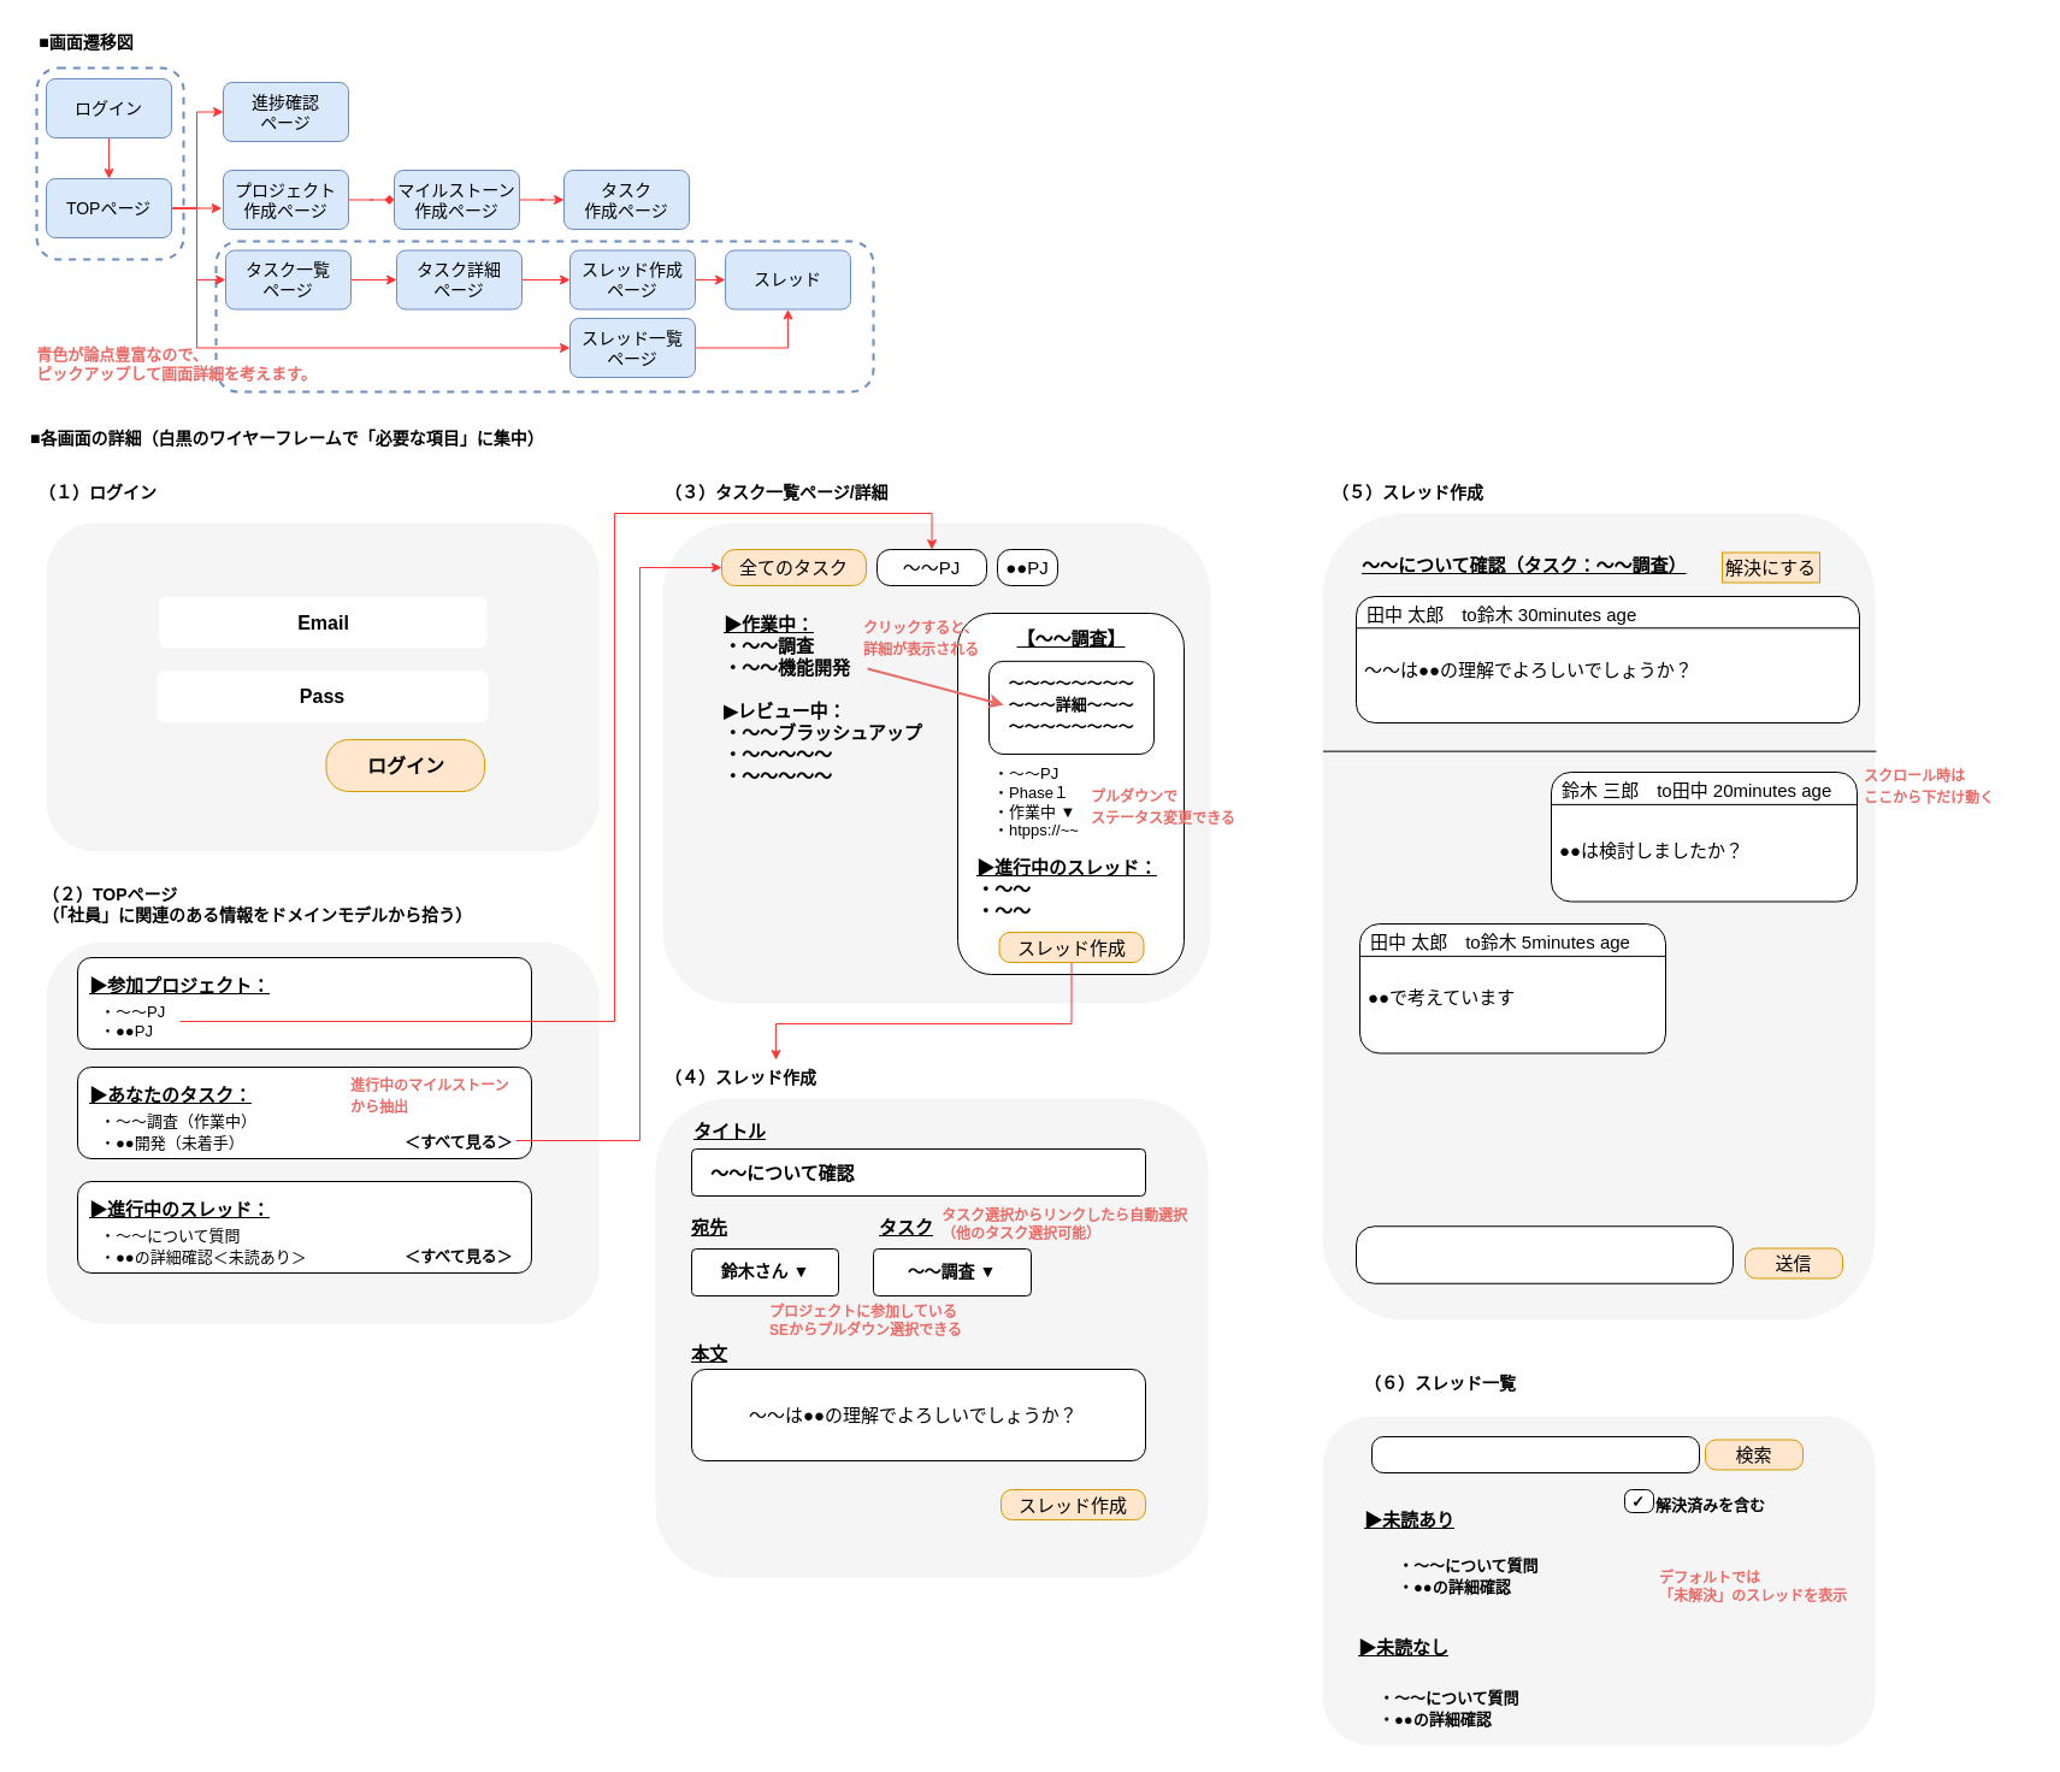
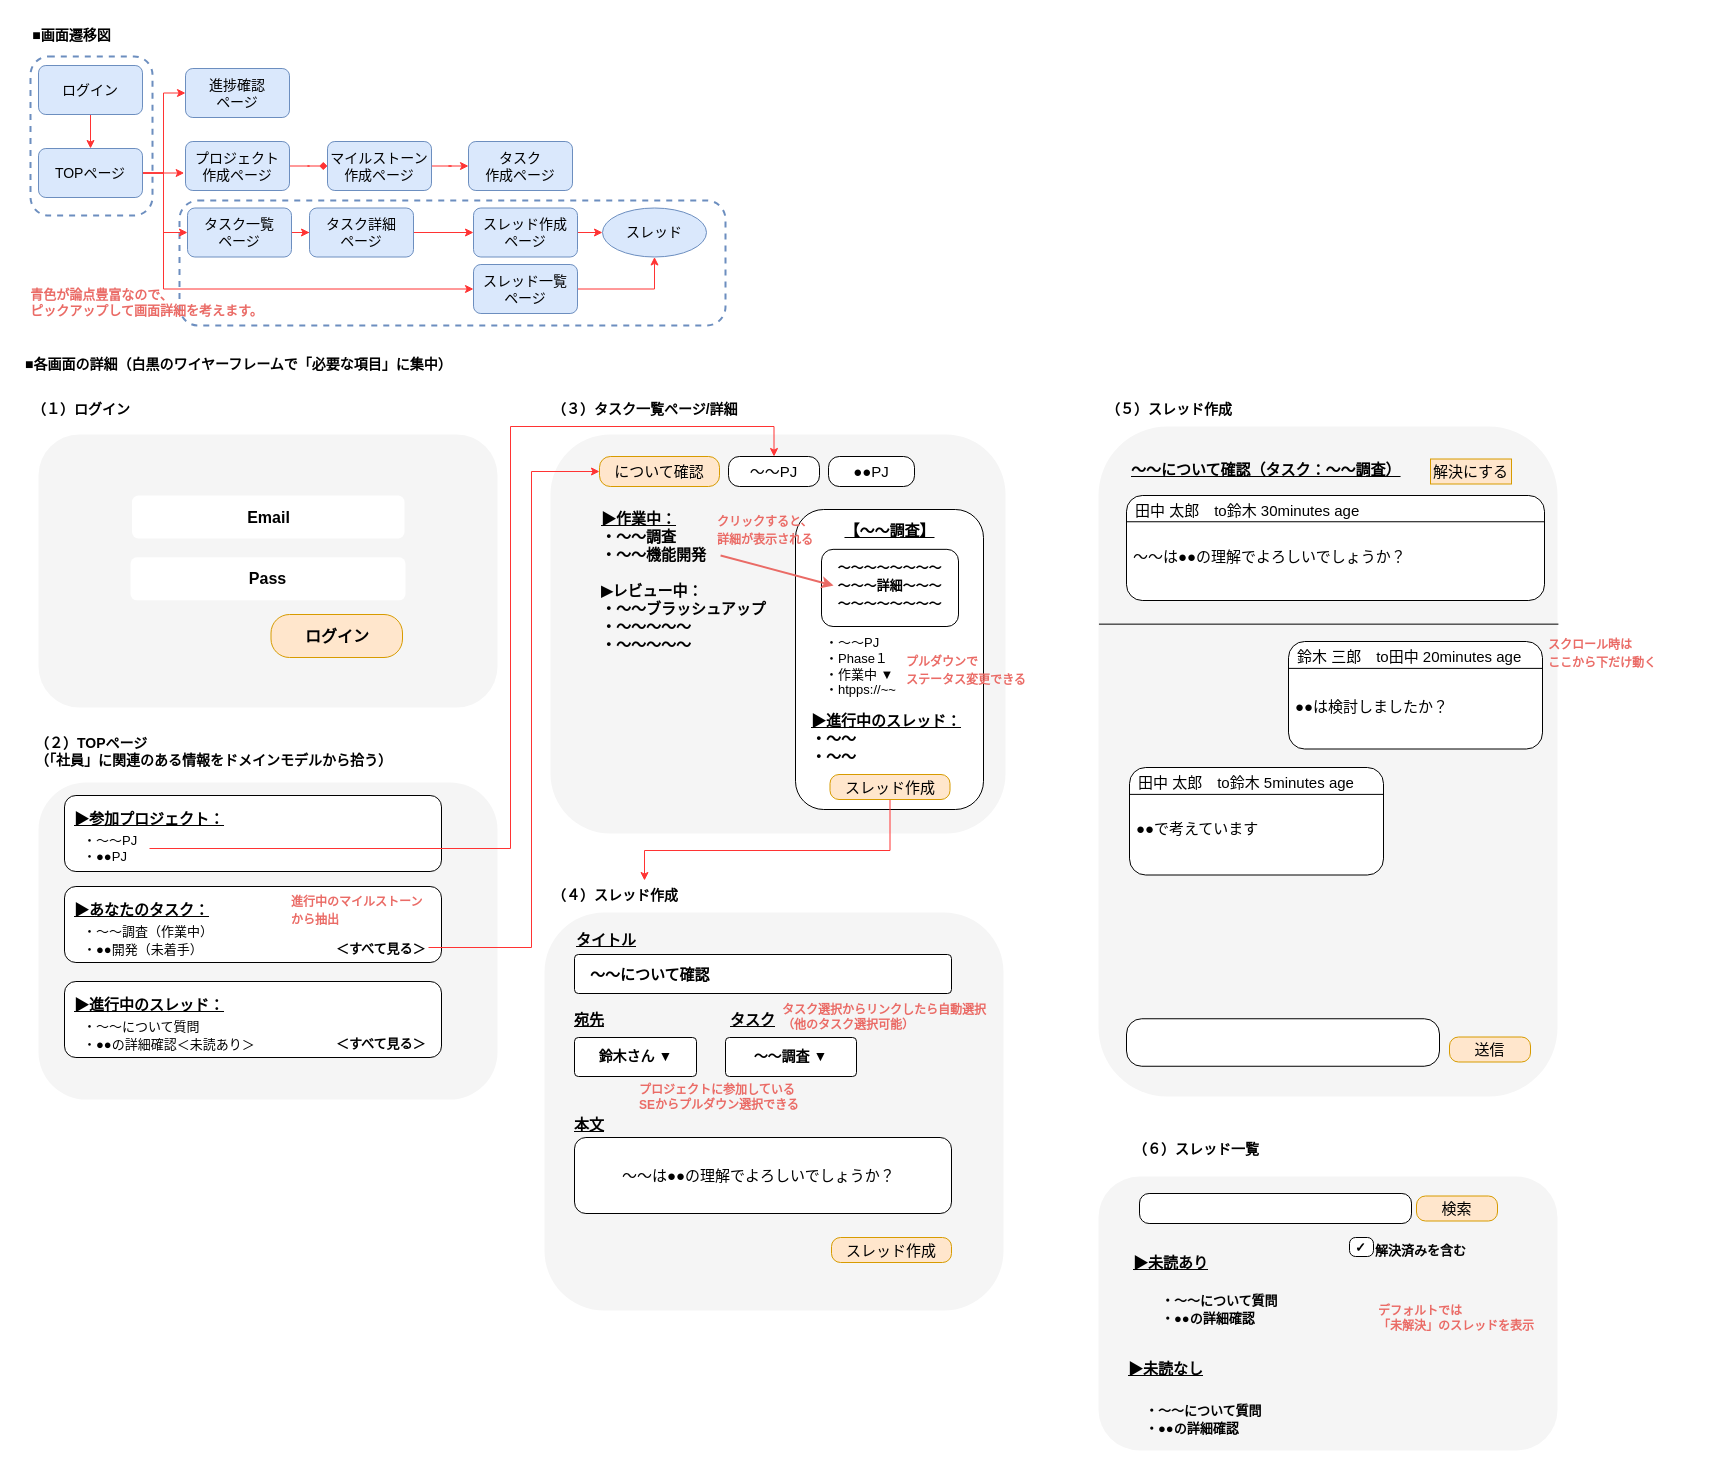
- <mxCell id="20" value="&lt;font style=&quot;font-size: 14px;&quot;&gt;タスク詳細&lt;br&gt;ページ&lt;br&gt;&lt;/font&gt;" style="rounded=1;whiteSpace=wrap;html=1;fillColor=#dae8fc;strokeColor=#6c8ebf;" vertex="1" parent="1"><mxGeometry x="329" y="207.5" width="104" height="49" as="geometry" /></mxCell>
+ <mxCell id="20" value="&lt;font style=&quot;font-size: 14px;&quot;&gt;タスク詳細&lt;br&gt;ページ&lt;br&gt;&lt;/font&gt;" style="rounded=1;whiteSpace=wrap;html=1;fillColor=#dae8fc;strokeColor=#6c8ebf;" vertex="1" parent="1"><mxGeometry x="309" y="207.5" width="104" height="49" as="geometry" /></mxCell>
- <mxCell id="23" value="&lt;font style=&quot;font-size: 14px;&quot;&gt;スレッド&lt;br&gt;&lt;/font&gt;" style="rounded=1;whiteSpace=wrap;html=1;fillColor=#dae8fc;strokeColor=#6c8ebf;" vertex="1" parent="1"><mxGeometry x="602" y="207.5" width="104" height="49" as="geometry" /></mxCell>
+ <mxCell id="23" value="&lt;font style=&quot;font-size: 14px;&quot;&gt;スレッド&lt;br&gt;&lt;/font&gt;" style="ellipse;whiteSpace=wrap;html=1;fillColor=#dae8fc;strokeColor=#6c8ebf;" vertex="1" parent="1"><mxGeometry x="602" y="207.5" width="104" height="49" as="geometry" /></mxCell>
- <mxCell id="49" value="&lt;font style=&quot;font-size: 15px;&quot;&gt;全てのタスク&lt;/font&gt;" style="rounded=1;whiteSpace=wrap;html=1;fontFamily=Helvetica;fontSize=11;fillColor=#ffe6cc;strokeColor=#d79b00;arcSize=36;" vertex="1" parent="1"><mxGeometry x="599" y="456" width="120" height="30" as="geometry" /></mxCell>
+ <mxCell id="49" value="&lt;font style=&quot;font-size: 15px;&quot;&gt;について確認&lt;/font&gt;" style="rounded=1;whiteSpace=wrap;html=1;fontFamily=Helvetica;fontSize=11;fillColor=#ffe6cc;strokeColor=#d79b00;arcSize=36;" vertex="1" parent="1"><mxGeometry x="599" y="456" width="120" height="30" as="geometry" /></mxCell>
- <mxCell id="51" value="&lt;font style=&quot;font-size: 15px;&quot;&gt;●●PJ&lt;/font&gt;" style="rounded=1;whiteSpace=wrap;html=1;fontFamily=Helvetica;fontSize=11;arcSize=36;" vertex="1" parent="1"><mxGeometry x="828" y="456" width="50" height="30" as="geometry" /></mxCell>
+ <mxCell id="51" value="&lt;font style=&quot;font-size: 15px;&quot;&gt;●●PJ&lt;/font&gt;" style="rounded=1;whiteSpace=wrap;html=1;fontFamily=Helvetica;fontSize=11;arcSize=36;" vertex="1" parent="1"><mxGeometry x="828" y="456" width="86" height="30" as="geometry" /></mxCell>
